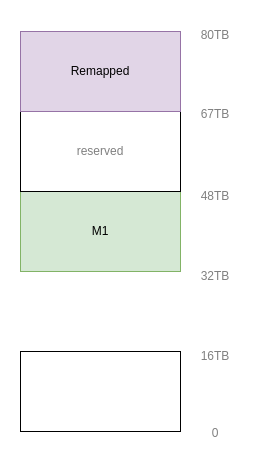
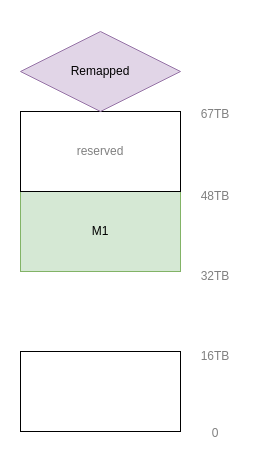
- <mxCell id="11" value="80TB" style="text;html=1;strokeColor=none;fillColor=none;align=center;verticalAlign=middle;whiteSpace=wrap;rounded=0;fontColor=#808080;" vertex="1" parent="1"><mxGeometry x="185" y="20" width="60" height="30" as="geometry" /></mxCell>
- <mxCell id="9" value="Remapped" style="rounded=0;whiteSpace=wrap;html=1;fillColor=#e1d5e7;strokeColor=#9673a6;" vertex="1" parent="1"><mxGeometry x="20" y="31" width="160" height="80" as="geometry" /></mxCell>
+ <mxCell id="9" value="Remapped" style="rhombus;whiteSpace=wrap;html=1;fillColor=#e1d5e7;strokeColor=#9673a6;" vertex="1" parent="1"><mxGeometry x="20" y="31" width="160" height="80" as="geometry" /></mxCell>
